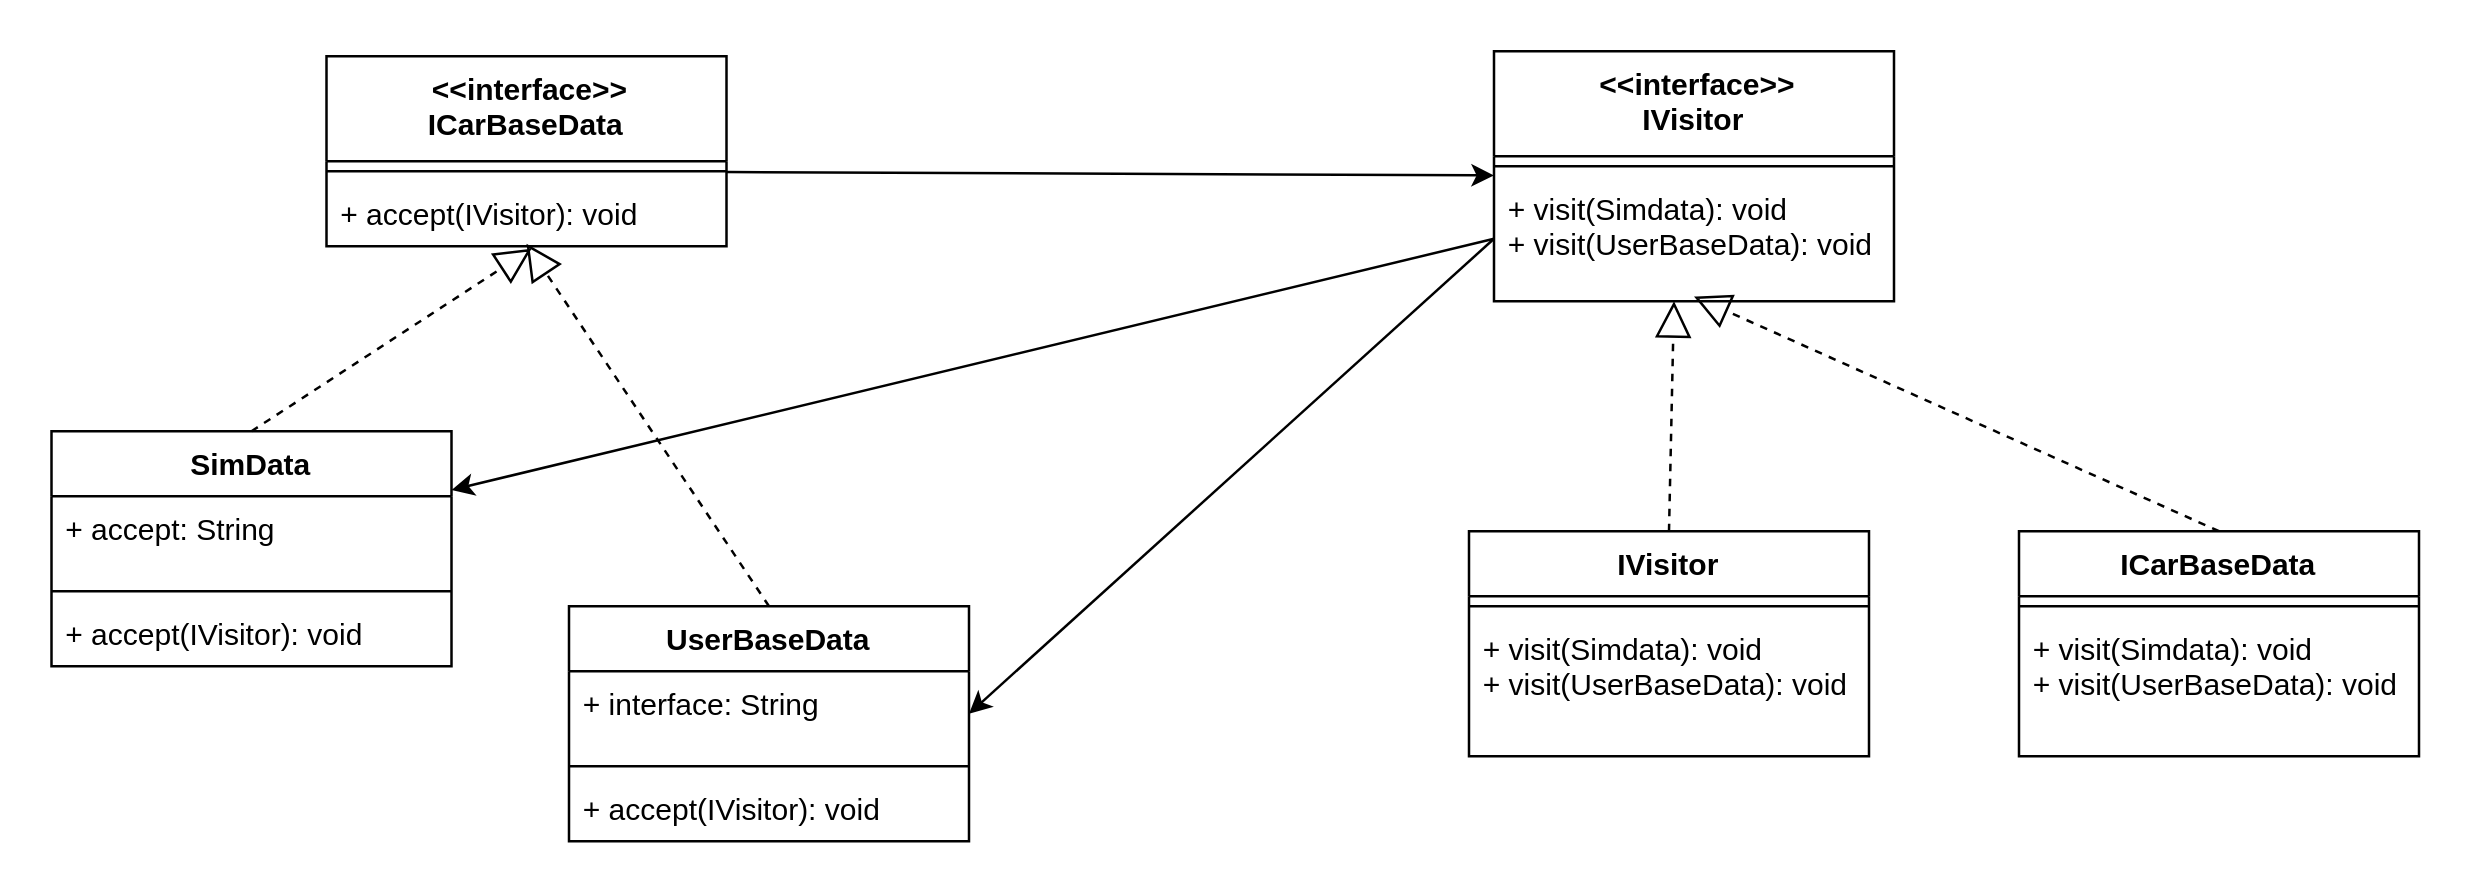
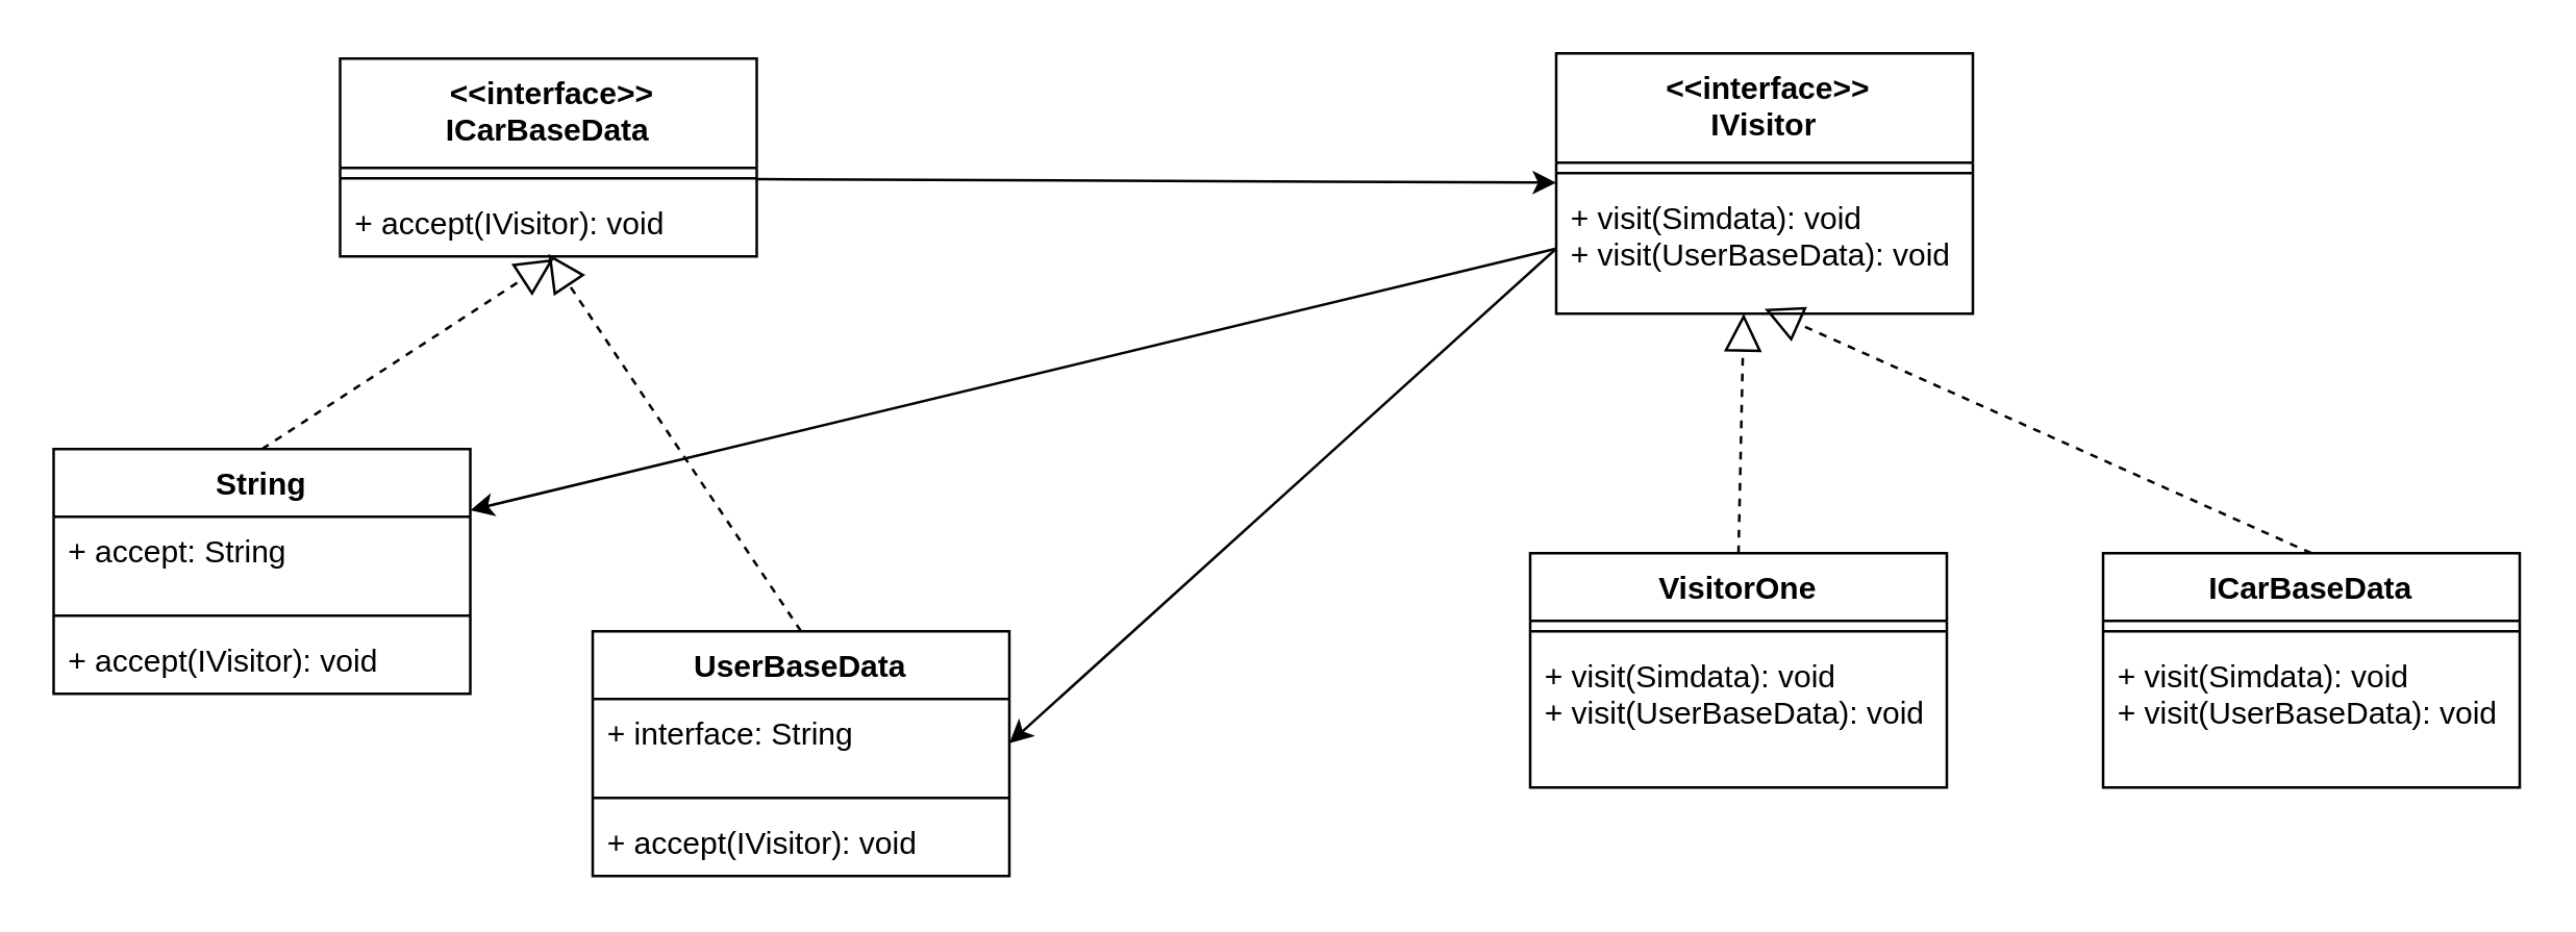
- <mxCell id="5" value="SimData" style="swimlane;fontStyle=1;align=center;verticalAlign=top;childLayout=stackLayout;horizontal=1;startSize=26;horizontalStack=0;resizeParent=1;resizeParentMax=0;resizeLast=0;collapsible=1;marginBottom=0;" vertex="1" parent="1"><mxGeometry x="20" y="172" width="160" height="94" as="geometry" /></mxCell>
+ <mxCell id="5" value="String" style="swimlane;fontStyle=1;align=center;verticalAlign=top;childLayout=stackLayout;horizontal=1;startSize=26;horizontalStack=0;resizeParent=1;resizeParentMax=0;resizeLast=0;collapsible=1;marginBottom=0;" vertex="1" parent="1"><mxGeometry x="20" y="172" width="160" height="94" as="geometry" /></mxCell>
- <mxCell id="18" value="IVisitor" style="swimlane;fontStyle=1;align=center;verticalAlign=top;childLayout=stackLayout;horizontal=1;startSize=26;horizontalStack=0;resizeParent=1;resizeParentMax=0;resizeLast=0;collapsible=1;marginBottom=0;" vertex="1" parent="1"><mxGeometry x="587" y="212" width="160" height="90" as="geometry" /></mxCell>
+ <mxCell id="18" value="VisitorOne" style="swimlane;fontStyle=1;align=center;verticalAlign=top;childLayout=stackLayout;horizontal=1;startSize=26;horizontalStack=0;resizeParent=1;resizeParentMax=0;resizeLast=0;collapsible=1;marginBottom=0;" vertex="1" parent="1"><mxGeometry x="587" y="212" width="160" height="90" as="geometry" /></mxCell>
